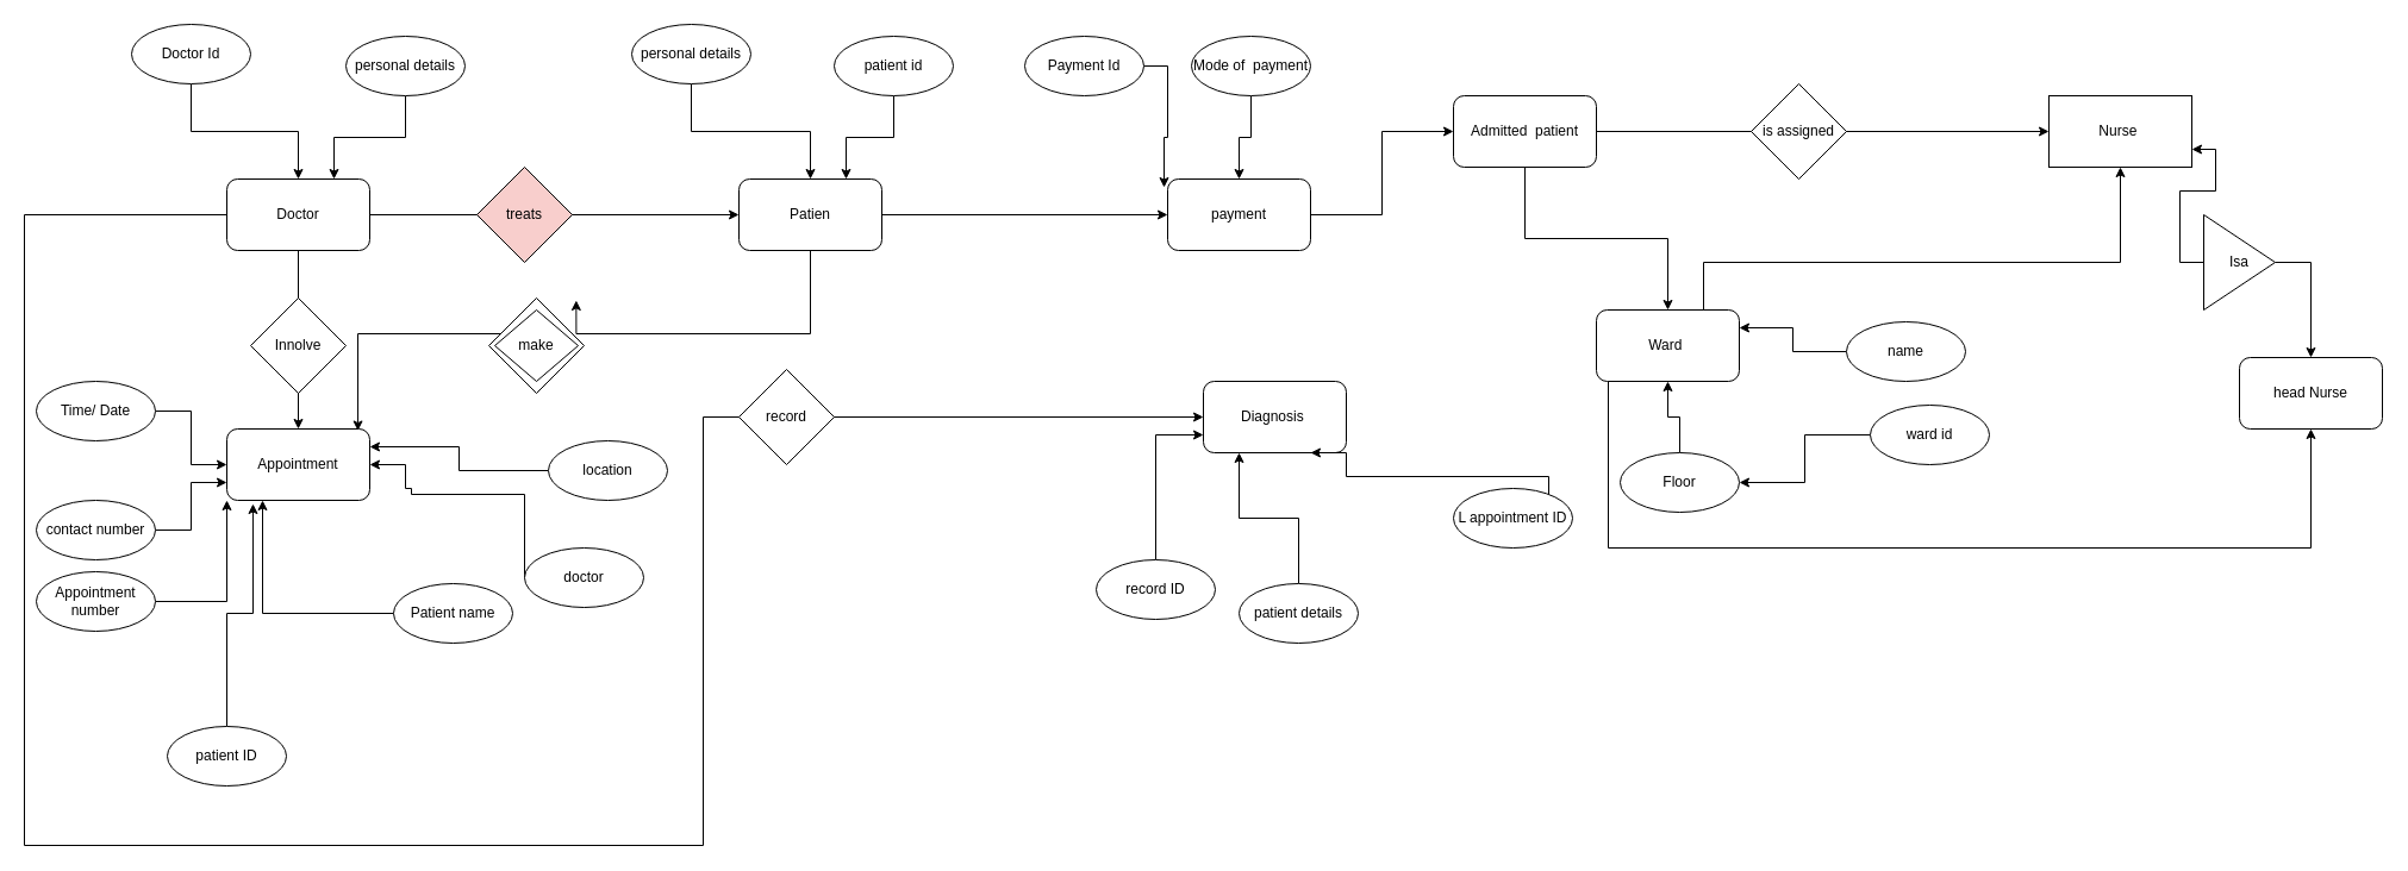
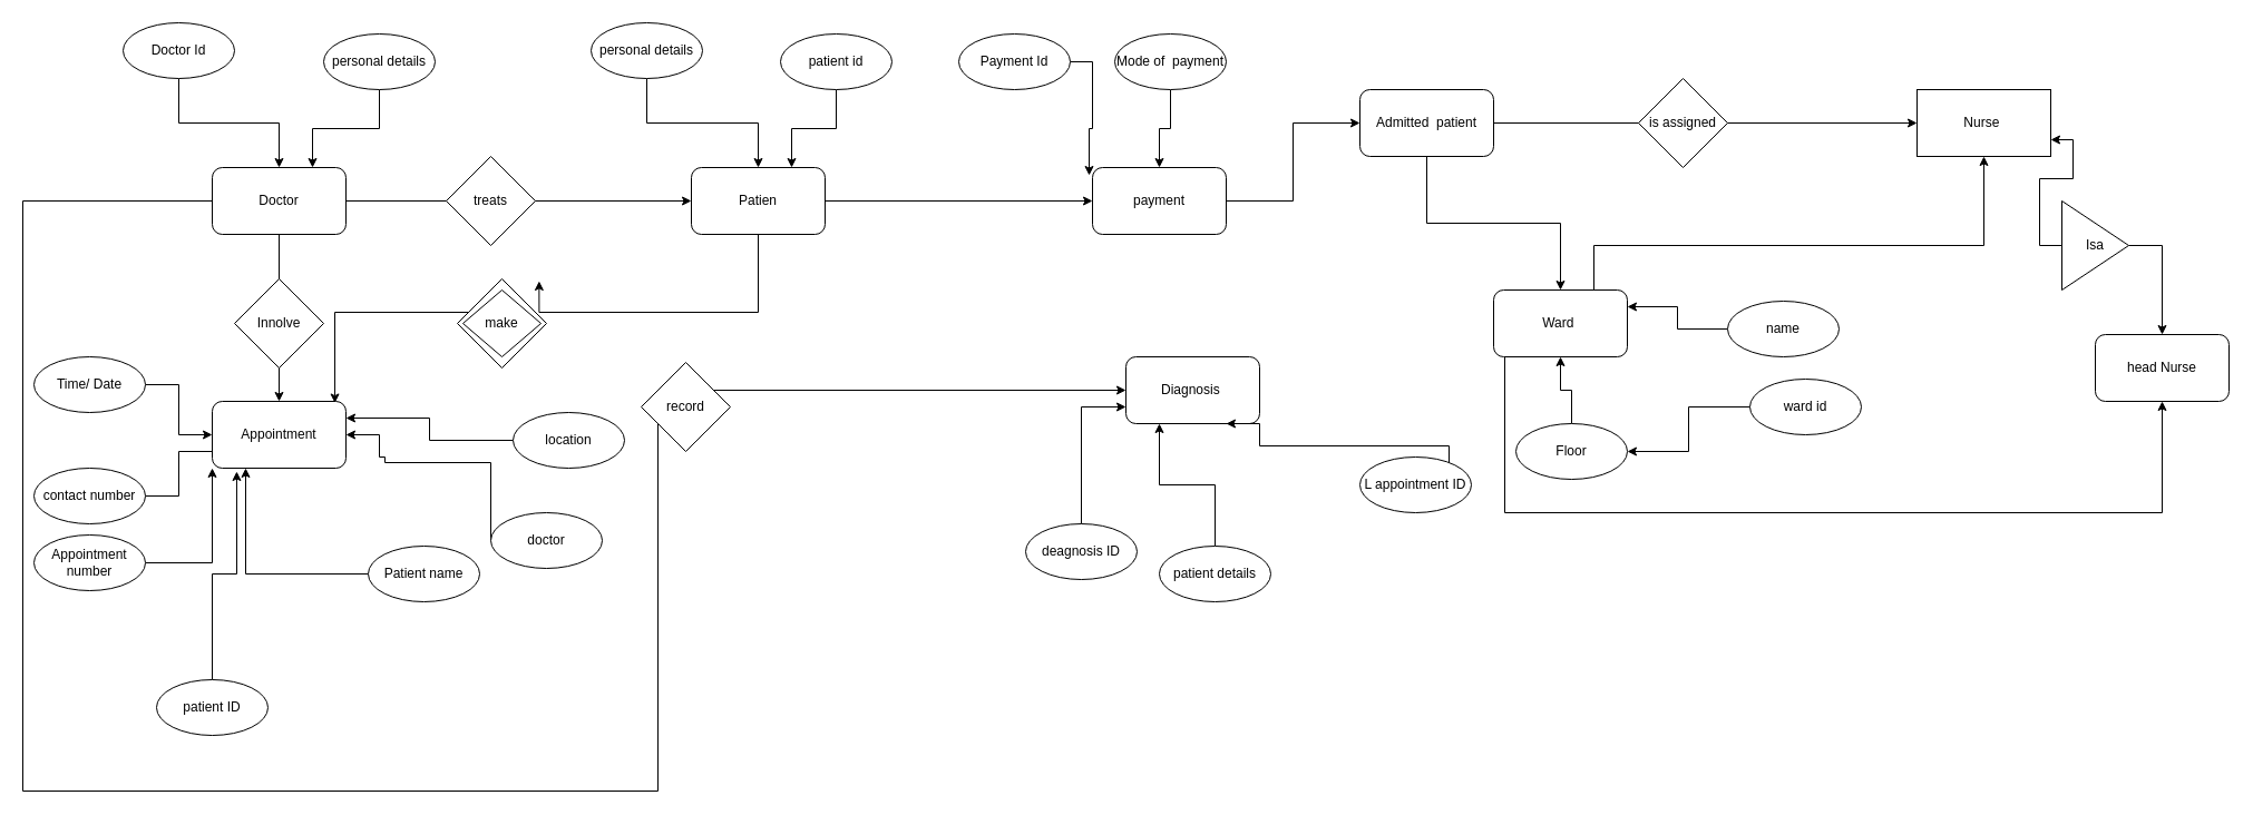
- <mxCell id="52" value="treats" style="rhombus;whiteSpace=wrap;html=1;fillColor=#f8cecc;" vertex="1" parent="1"><mxGeometry x="400" y="140" width="80" height="80" as="geometry" /></mxCell>
+ <mxCell id="52" value="treats" style="rhombus;whiteSpace=wrap;html=1;" vertex="1" parent="1"><mxGeometry x="400" y="140" width="80" height="80" as="geometry" /></mxCell>
- <mxCell id="54" value="record" style="rhombus;whiteSpace=wrap;html=1;" vertex="1" parent="1"><mxGeometry x="620" y="310" width="80" height="80" as="geometry" /></mxCell>
+ <mxCell id="54" value="record" style="rhombus;whiteSpace=wrap;html=1;" vertex="1" parent="1"><mxGeometry x="575" y="325" width="80" height="80" as="geometry" /></mxCell>
- <mxCell id="30" style="edgeStyle=orthogonalEdgeStyle;rounded=0;orthogonalLoop=1;jettySize=auto;html=1;entryX=0;entryY=0.75;entryDx=0;entryDy=0;" edge="1" parent="1" source="31" target="19"><mxGeometry relative="1" as="geometry" /></mxCell>
+ <mxCell id="30" style="edgeStyle=orthogonalEdgeStyle;rounded=0;orthogonalLoop=1;jettySize=auto;html=1;entryX=0;entryY=0.75;entryDx=0;entryDy=0;endArrow=none;" edge="1" parent="1" source="31" target="19"><mxGeometry relative="1" as="geometry" /></mxCell>
- <mxCell id="47" value="record ID" style="ellipse;whiteSpace=wrap;html=1;" vertex="1" parent="1"><mxGeometry x="920" y="470" width="100" height="50" as="geometry" /></mxCell>
+ <mxCell id="47" value="deagnosis ID" style="ellipse;whiteSpace=wrap;html=1;" vertex="1" parent="1"><mxGeometry x="920" y="470" width="100" height="50" as="geometry" /></mxCell>
